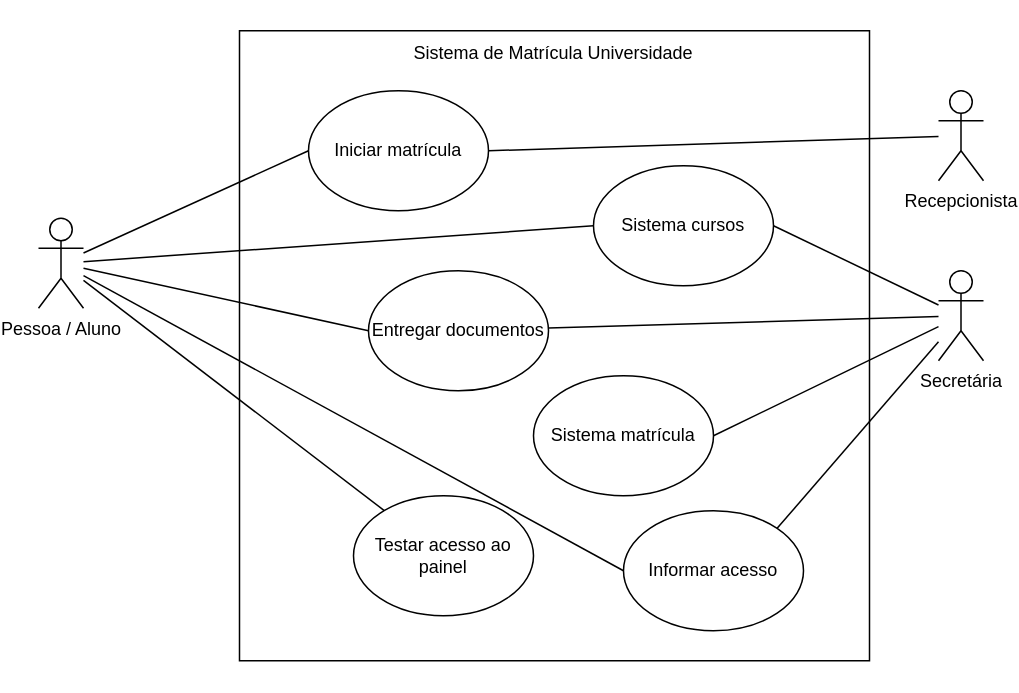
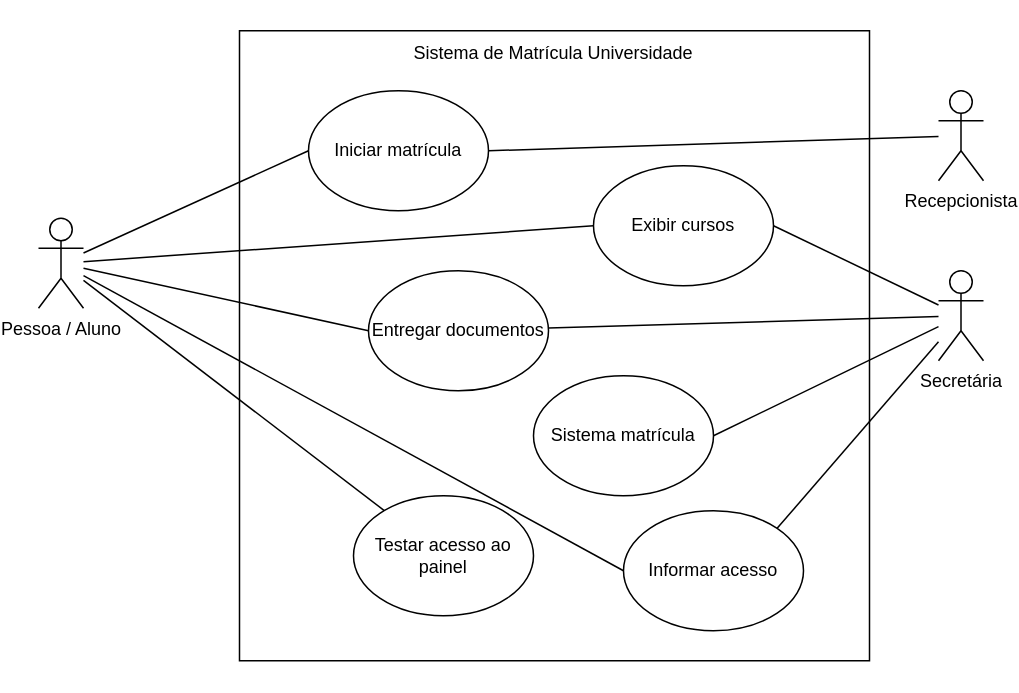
- <mxCell id="10" value="Sistema cursos" style="ellipse;whiteSpace=wrap;html=1;" vertex="1" parent="1"><mxGeometry x="390" y="110" width="120" height="80" as="geometry" /></mxCell>
+ <mxCell id="10" value="Exibir cursos" style="ellipse;whiteSpace=wrap;html=1;" vertex="1" parent="1"><mxGeometry x="390" y="110" width="120" height="80" as="geometry" /></mxCell>
